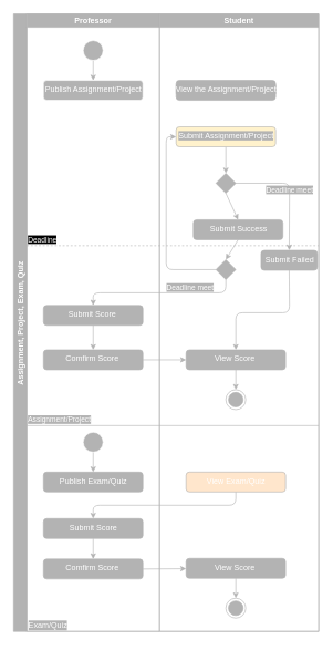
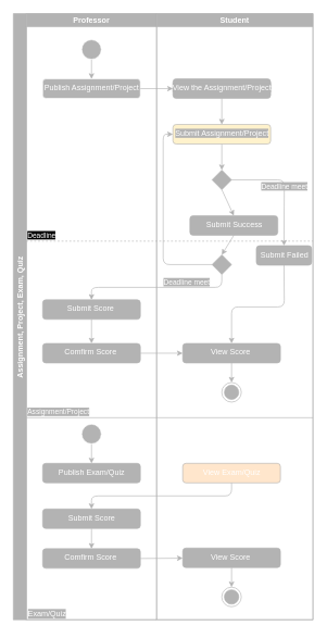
+ <mxCell id="18" style="edgeStyle=none;html=1;exitX=1;exitY=0.5;exitDx=0;exitDy=0;entryX=0;entryY=0.5;entryDx=0;entryDy=0;fontColor=#FFFFFF;strokeColor=#B3B3B3;labelBackgroundColor=#B3B3B3;" parent="2" source="6" target="22" edge="1"><mxGeometry relative="1" as="geometry" /></mxCell>
+ <mxCell id="21" style="edgeStyle=none;html=1;exitX=0.5;exitY=1;exitDx=0;exitDy=0;entryX=0.5;entryY=0;entryDx=0;entryDy=0;fontColor=#FFFFFF;strokeColor=#B3B3B3;labelBackgroundColor=#B3B3B3;" parent="20" source="22" target="24" edge="1"><mxGeometry relative="1" as="geometry" /></mxCell>
